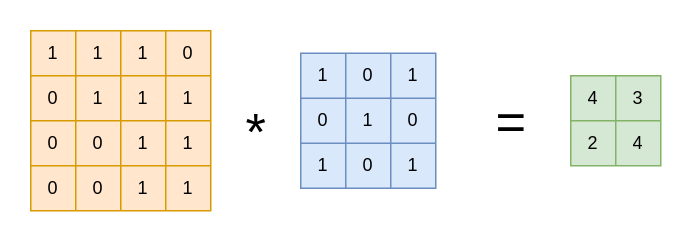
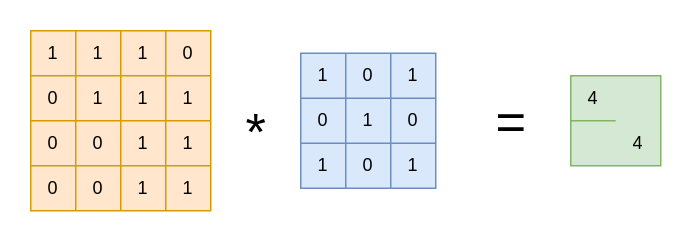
- <mxCell id="41" value="3" style="shape=partialRectangle;html=1;whiteSpace=wrap;connectable=0;overflow=hidden;fillColor=none;top=0;left=0;bottom=0;right=0;" vertex="1" parent="39"><mxGeometry x="30" width="30" height="30" as="geometry" /></mxCell>
- <mxCell id="43" value="2" style="shape=partialRectangle;html=1;whiteSpace=wrap;connectable=0;overflow=hidden;fillColor=none;top=0;left=0;bottom=0;right=0;" vertex="1" parent="42"><mxGeometry width="30" height="30" as="geometry" /></mxCell>
